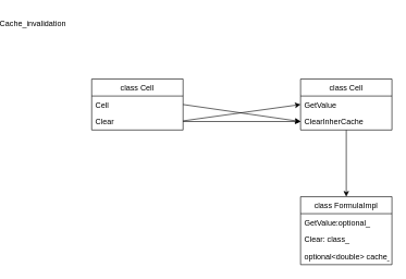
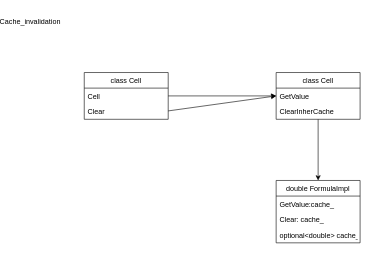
+ <mxCell id="14" style="edgeStyle=orthogonalEdgeStyle;rounded=0;orthogonalLoop=1;jettySize=auto;html=1;exitX=1;exitY=0.5;exitDx=0;exitDy=0;entryX=0;entryY=0.5;entryDx=0;entryDy=0;" edge="1" parent="1" source="3" target="7"><mxGeometry relative="1" as="geometry" /></mxCell>
- <mxCell id="17" value="" style="endArrow=classic;html=1;rounded=0;exitX=1;exitY=0.5;exitDx=0;exitDy=0;entryX=0;entryY=0.5;entryDx=0;entryDy=0;" edge="1" parent="1" source="3" target="8"><mxGeometry width="50" height="50" relative="1" as="geometry"><mxPoint x="370" y="180" as="sourcePoint" /><mxPoint x="420" y="130" as="targetPoint" /></mxGeometry></mxCell>
- <mxCell id="15" style="edgeStyle=orthogonalEdgeStyle;rounded=0;orthogonalLoop=1;jettySize=auto;html=1;entryX=0;entryY=0.5;entryDx=0;entryDy=0;" edge="1" parent="1" source="4" target="8"><mxGeometry relative="1" as="geometry" /></mxCell>
- <mxCell id="9" value="class FormulaImpl" style="swimlane;fontStyle=0;childLayout=stackLayout;horizontal=1;startSize=26;fillColor=none;horizontalStack=0;resizeParent=1;resizeParentMax=0;resizeLast=0;collapsible=1;marginBottom=0;" vertex="1" parent="1"><mxGeometry x="460" y="300" width="140" height="104" as="geometry" /></mxCell>
+ <mxCell id="9" value="double FormulaImpl" style="swimlane;fontStyle=0;childLayout=stackLayout;horizontal=1;startSize=26;fillColor=none;horizontalStack=0;resizeParent=1;resizeParentMax=0;resizeLast=0;collapsible=1;marginBottom=0;" vertex="1" parent="1"><mxGeometry x="460" y="300" width="140" height="104" as="geometry" /></mxCell>
- <mxCell id="10" value="GetValue:optional_ " style="text;strokeColor=none;fillColor=none;align=left;verticalAlign=top;spacingLeft=4;spacingRight=4;overflow=hidden;rotatable=0;points=[[0,0.5],[1,0.5]];portConstraint=eastwest;" vertex="1" parent="9"><mxGeometry y="26" width="140" height="26" as="geometry" /></mxCell>
+ <mxCell id="10" value="GetValue:cache_ " style="text;strokeColor=none;fillColor=none;align=left;verticalAlign=top;spacingLeft=4;spacingRight=4;overflow=hidden;rotatable=0;points=[[0,0.5],[1,0.5]];portConstraint=eastwest;" vertex="1" parent="9"><mxGeometry y="26" width="140" height="26" as="geometry" /></mxCell>
- <mxCell id="11" value="Clear: class_" style="text;strokeColor=none;fillColor=none;align=left;verticalAlign=top;spacingLeft=4;spacingRight=4;overflow=hidden;rotatable=0;points=[[0,0.5],[1,0.5]];portConstraint=eastwest;" vertex="1" parent="9"><mxGeometry y="52" width="140" height="26" as="geometry" /></mxCell>
+ <mxCell id="11" value="Clear: cache_" style="text;strokeColor=none;fillColor=none;align=left;verticalAlign=top;spacingLeft=4;spacingRight=4;overflow=hidden;rotatable=0;points=[[0,0.5],[1,0.5]];portConstraint=eastwest;" vertex="1" parent="9"><mxGeometry y="52" width="140" height="26" as="geometry" /></mxCell>
